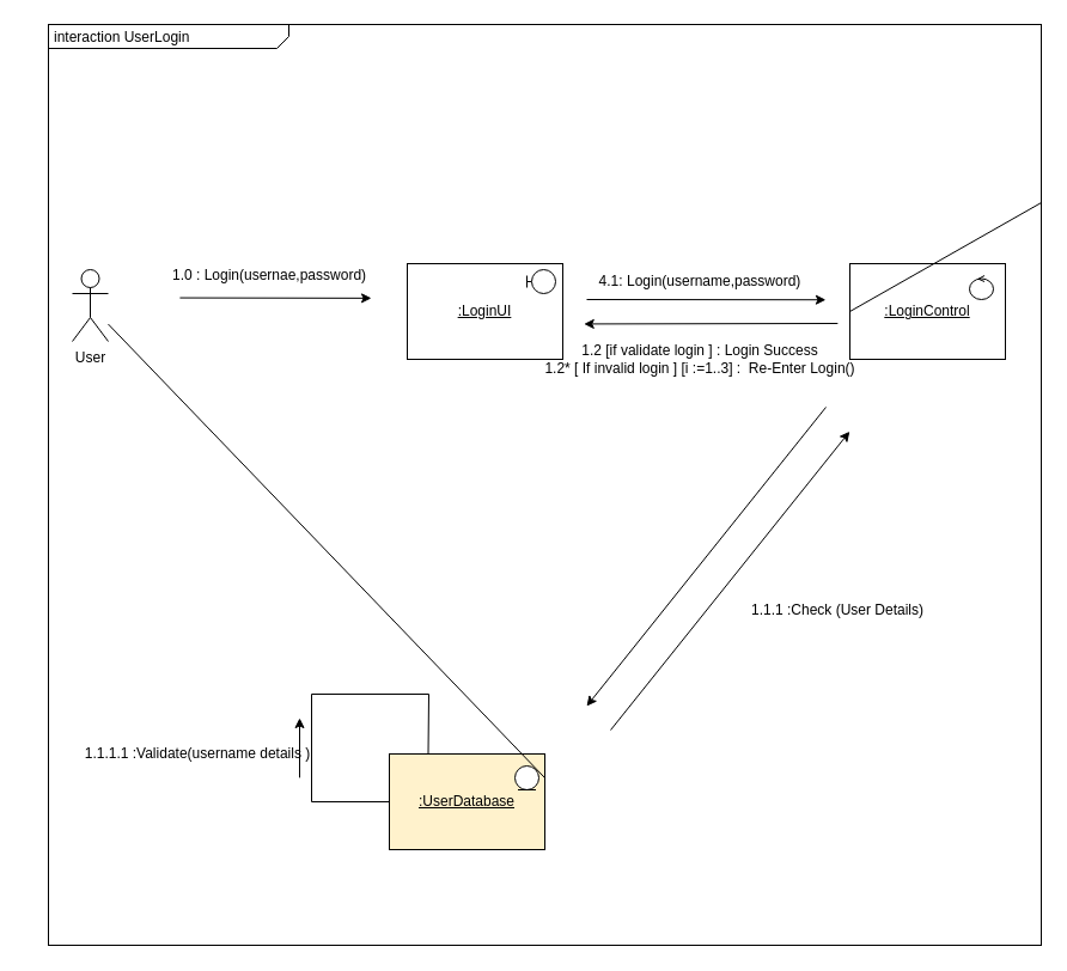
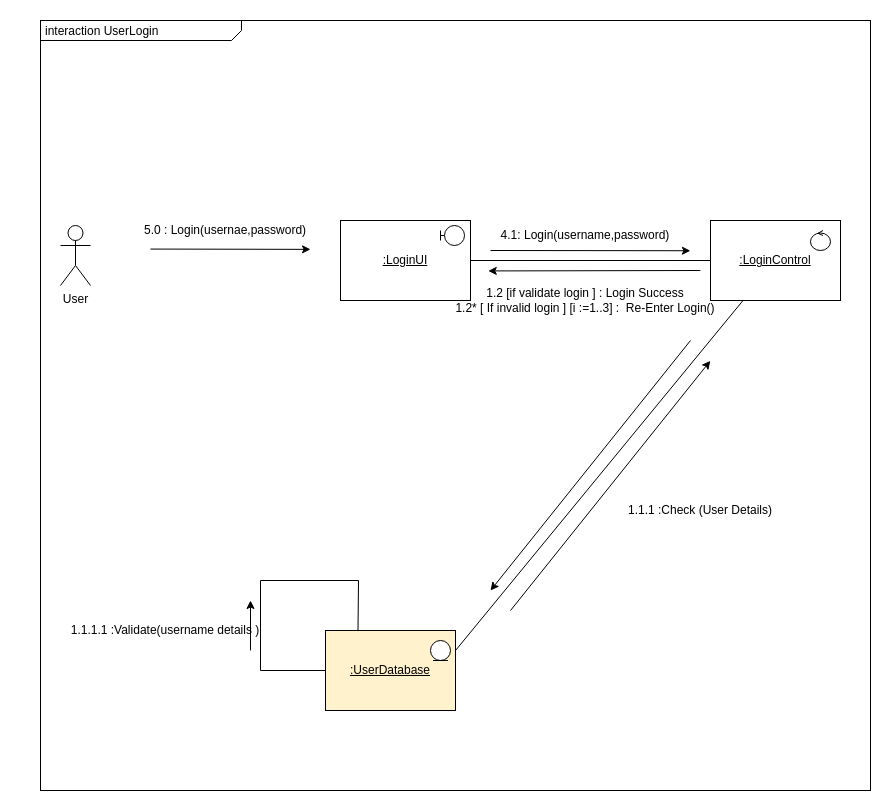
- <mxCell id="8" value="" style="endArrow=none;html=1;rounded=0;exitX=0;exitY=0.5;exitDx=0;exitDy=0;" parent="1" source="7" target="2" edge="1"><mxGeometry width="50" height="50" relative="1" as="geometry"><mxPoint x="660" y="260" as="sourcePoint" /><mxPoint x="470" y="259.41" as="targetPoint" /></mxGeometry></mxCell>
+ <mxCell id="8" value="" style="endArrow=none;html=1;rounded=0;entryX=1;entryY=0.5;entryDx=0;entryDy=0;exitX=0;exitY=0.5;exitDx=0;exitDy=0;" parent="1" source="7" target="3" edge="1"><mxGeometry width="50" height="50" relative="1" as="geometry"><mxPoint x="660" y="260" as="sourcePoint" /><mxPoint x="470" y="259.41" as="targetPoint" /></mxGeometry></mxCell>
- <mxCell id="6" value="1.0 : Login(usernae,password)" style="text;html=1;align=center;verticalAlign=middle;whiteSpace=wrap;rounded=0;" parent="1" vertex="1"><mxGeometry x="80" y="215" width="290" height="30" as="geometry" /></mxCell>
+ <mxCell id="6" value="5.0 : Login(usernae,password)" style="text;html=1;align=center;verticalAlign=middle;whiteSpace=wrap;rounded=0;" parent="1" vertex="1"><mxGeometry x="80" y="215" width="290" height="30" as="geometry" /></mxCell>
- <mxCell id="14" value="" style="endArrow=none;html=1;rounded=0;exitX=1;exitY=0.25;exitDx=0;exitDy=0;" parent="1" source="13" target="23" edge="1"><mxGeometry width="50" height="50" relative="1" as="geometry"><mxPoint x="460" y="440" as="sourcePoint" /><mxPoint x="510" y="390" as="targetPoint" /></mxGeometry></mxCell>
+ <mxCell id="14" value="" style="endArrow=none;html=1;rounded=0;entryX=0.25;entryY=1;entryDx=0;entryDy=0;exitX=1;exitY=0.25;exitDx=0;exitDy=0;" parent="1" source="13" target="7" edge="1"><mxGeometry width="50" height="50" relative="1" as="geometry"><mxPoint x="460" y="440" as="sourcePoint" /><mxPoint x="510" y="390" as="targetPoint" /></mxGeometry></mxCell>
